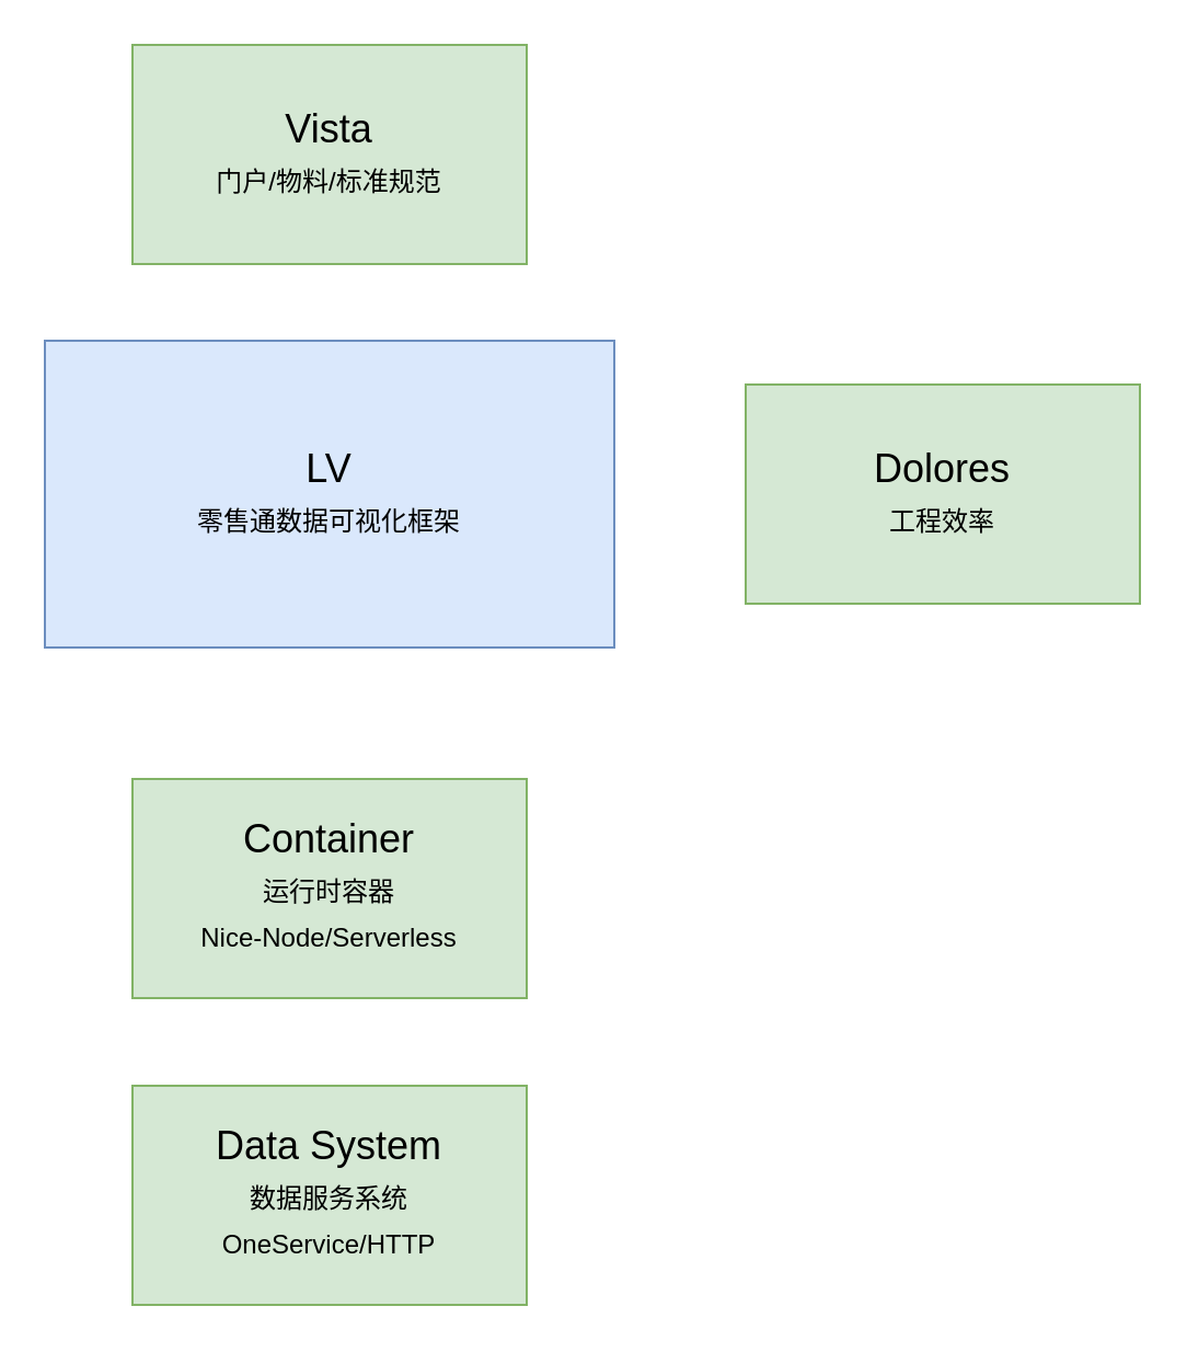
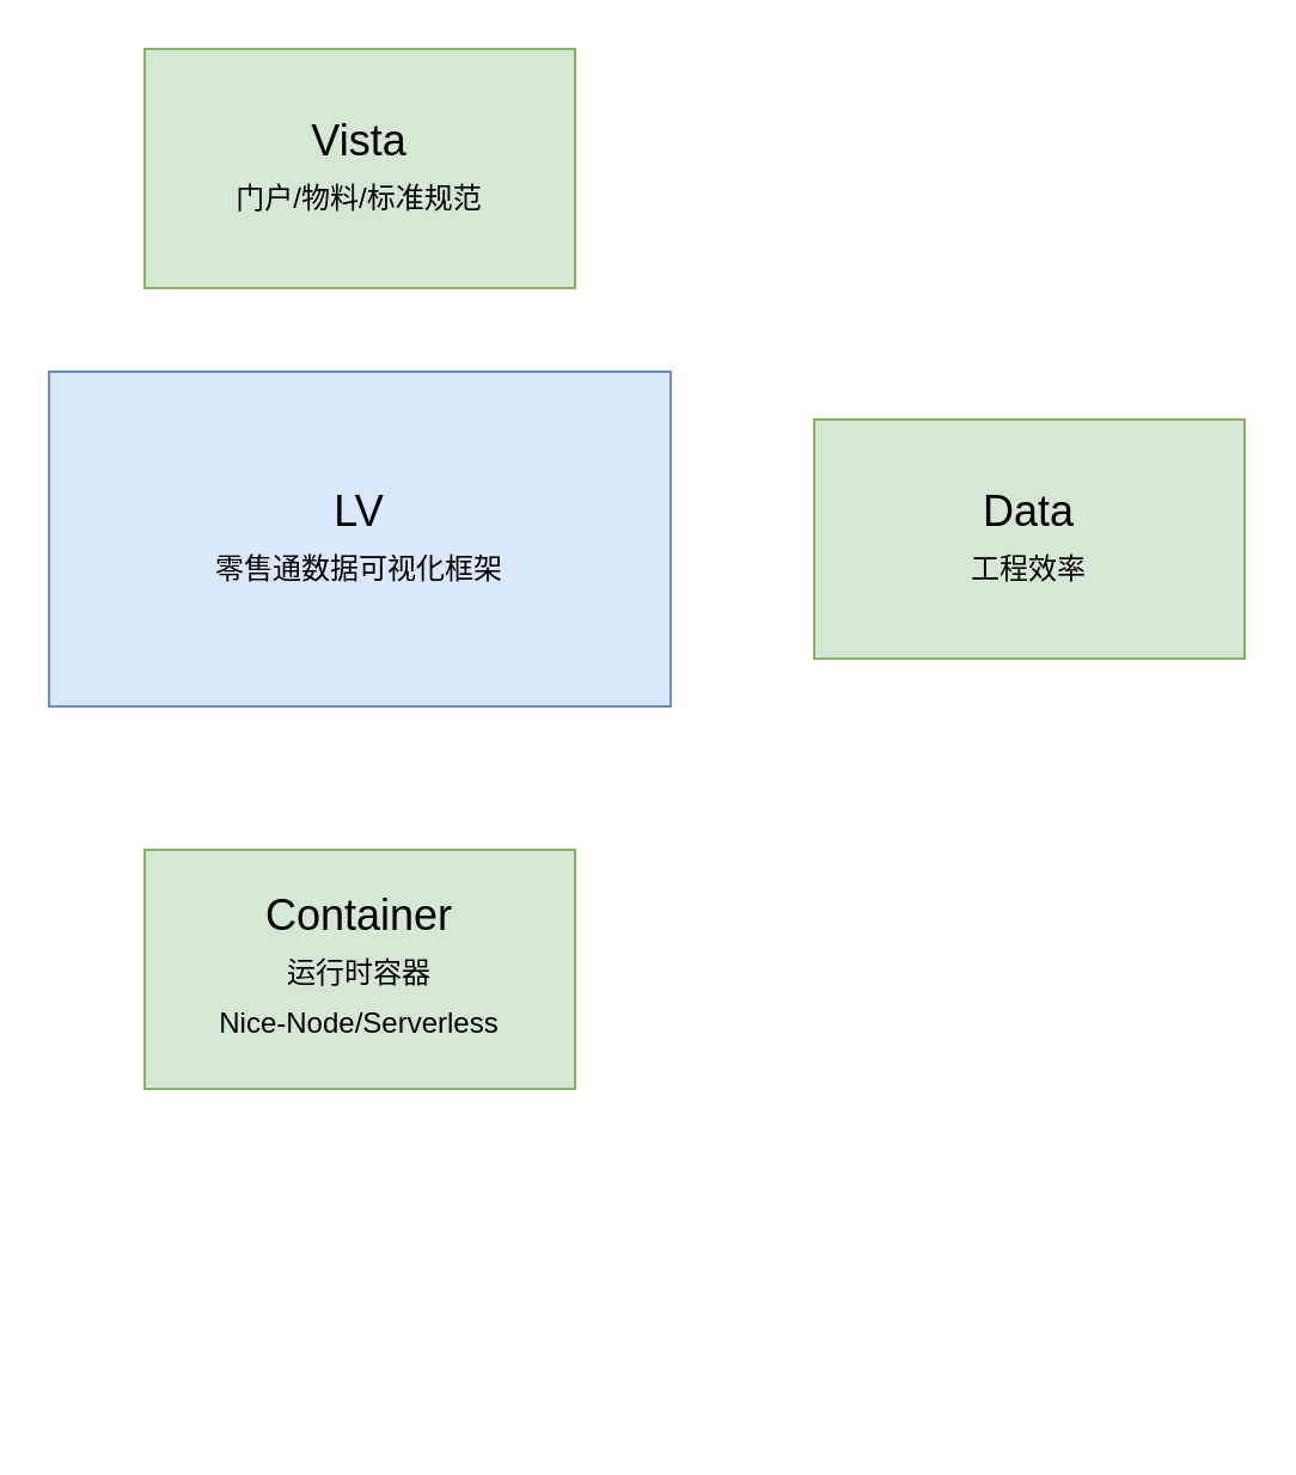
- <mxCell id="3" value="Dolores&lt;br&gt;&lt;font style=&quot;font-size: 12px&quot;&gt;工程效率&lt;/font&gt;" style="rounded=0;whiteSpace=wrap;html=1;fontSize=18;fillColor=#d5e8d4;strokeColor=#82b366;" parent="1" vertex="1"><mxGeometry x="340" y="175" width="180" height="100" as="geometry" /></mxCell>
+ <mxCell id="3" value="Data&lt;br&gt;&lt;font style=&quot;font-size: 12px&quot;&gt;工程效率&lt;/font&gt;" style="rounded=0;whiteSpace=wrap;html=1;fontSize=18;fillColor=#d5e8d4;strokeColor=#82b366;" parent="1" vertex="1"><mxGeometry x="340" y="175" width="180" height="100" as="geometry" /></mxCell>
- <mxCell id="5" value="Data System&lt;br&gt;&lt;font style=&quot;font-size: 12px&quot;&gt;数据服务系统&lt;br&gt;OneService/HTTP&lt;/font&gt;" style="rounded=0;whiteSpace=wrap;html=1;fontSize=18;fillColor=#d5e8d4;strokeColor=#82b366;" parent="1" vertex="1"><mxGeometry x="60" y="495" width="180" height="100" as="geometry" /></mxCell>
